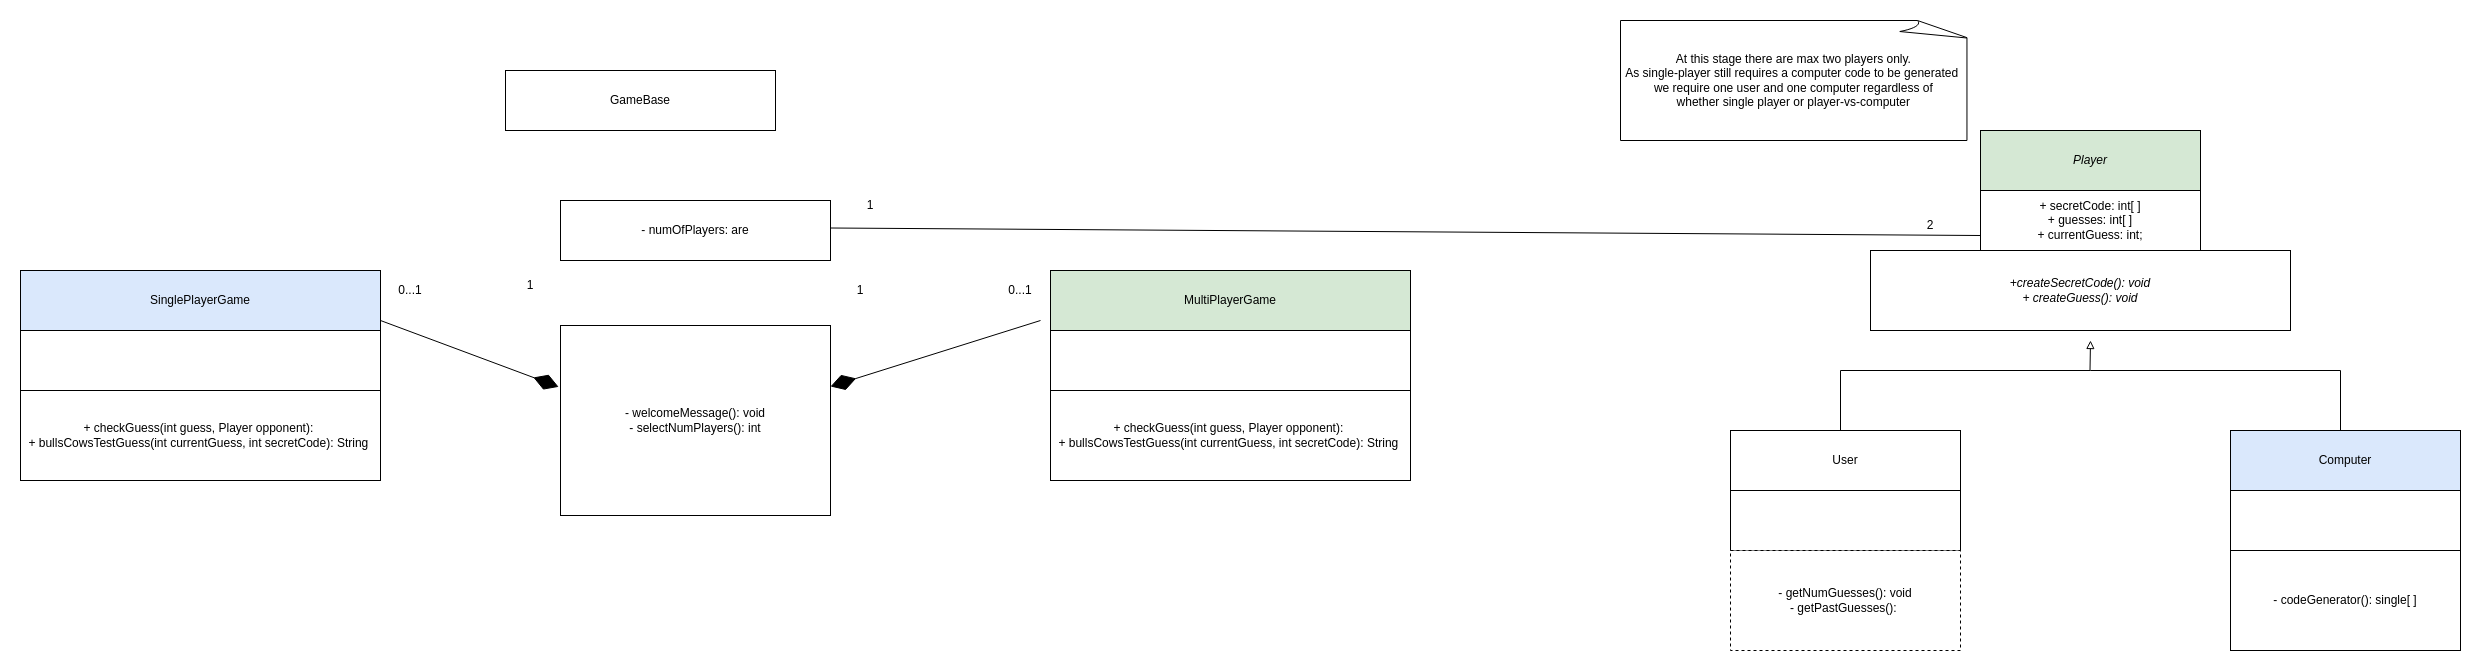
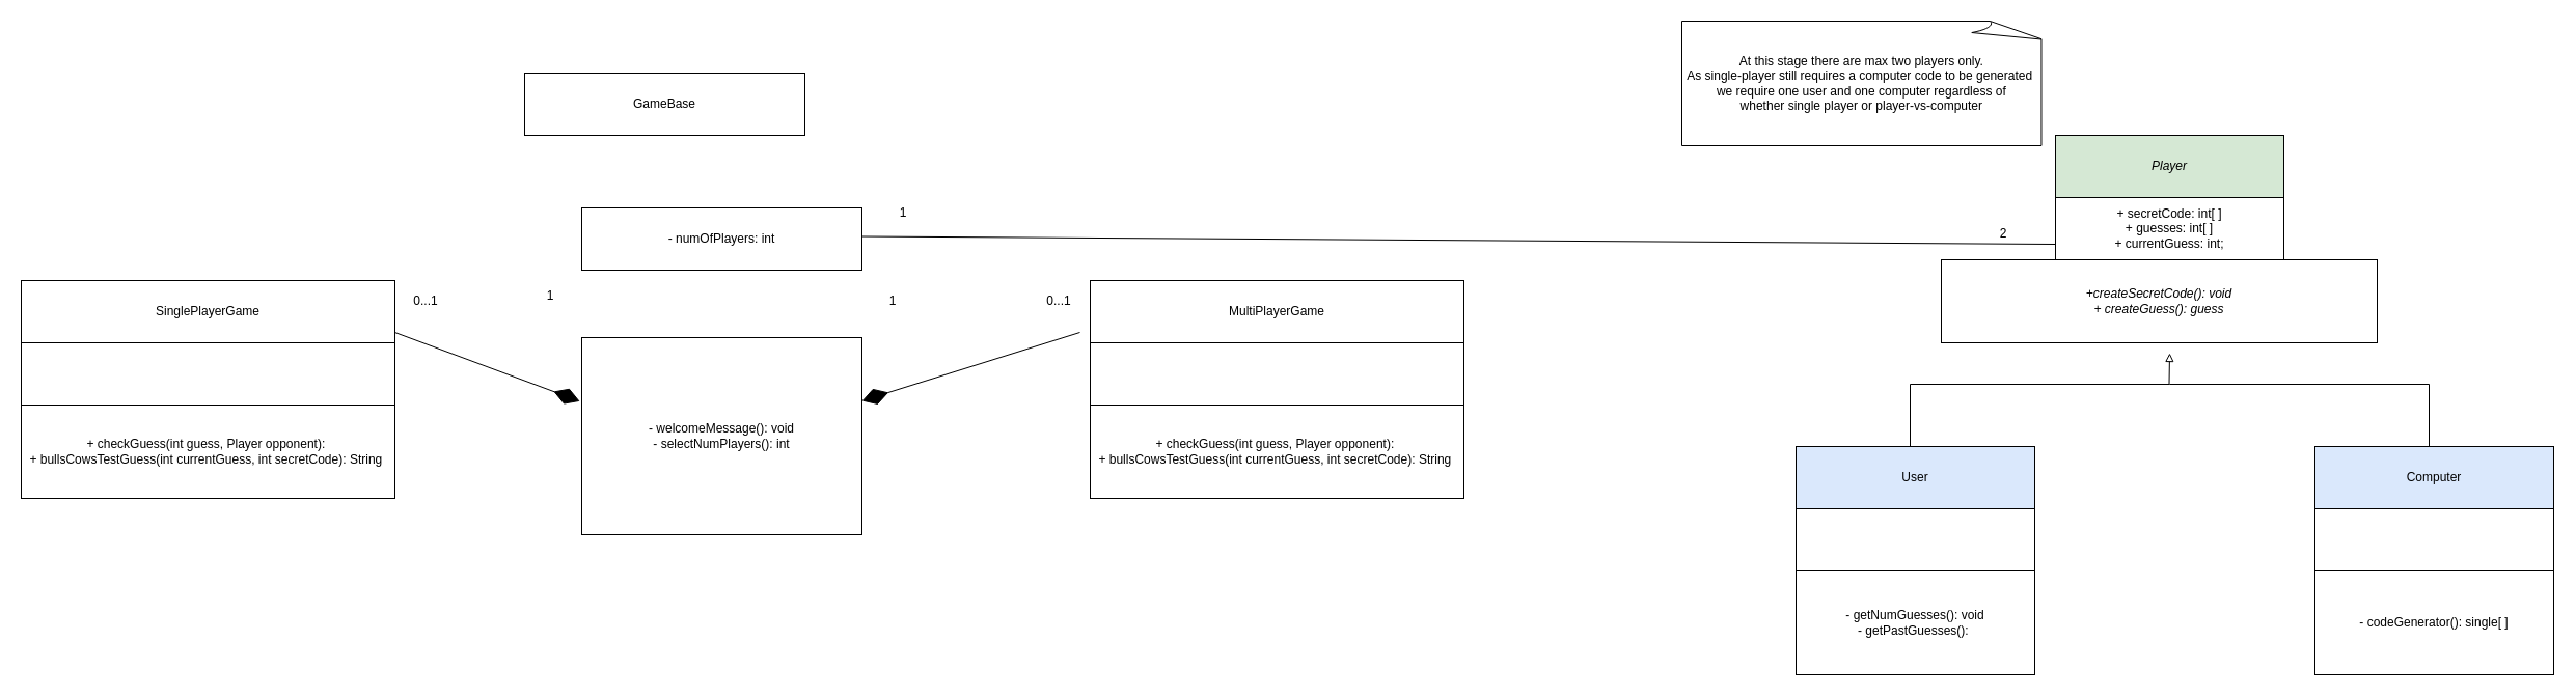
- <mxCell id="18" value="&lt;div&gt;- numOfPlayers: are&lt;/div&gt;" style="rounded=0;whiteSpace=wrap;html=1;" parent="1" vertex="1"><mxGeometry x="560" y="200" width="270" height="60" as="geometry" /></mxCell>
+ <mxCell id="18" value="&lt;div&gt;- numOfPlayers: int&lt;/div&gt;" style="rounded=0;whiteSpace=wrap;html=1;" parent="1" vertex="1"><mxGeometry x="560" y="200" width="270" height="60" as="geometry" /></mxCell>
- <mxCell id="4" value="&lt;div&gt;&lt;i&gt;+createSecretCode(): void&lt;/i&gt;&lt;/div&gt;&lt;div&gt;&lt;i&gt;+ createGuess(): void&lt;/i&gt;&lt;/div&gt;" style="rounded=0;whiteSpace=wrap;html=1;" parent="1" vertex="1"><mxGeometry x="1870" y="250" width="420" height="80" as="geometry" /></mxCell>
+ <mxCell id="4" value="&lt;div&gt;&lt;i&gt;+createSecretCode(): void&lt;/i&gt;&lt;/div&gt;&lt;div&gt;&lt;i&gt;+ createGuess(): guess&lt;/i&gt;&lt;/div&gt;" style="rounded=0;whiteSpace=wrap;html=1;" parent="1" vertex="1"><mxGeometry x="1870" y="250" width="420" height="80" as="geometry" /></mxCell>
- <mxCell id="22" value="SinglePlayerGame" style="rounded=0;whiteSpace=wrap;html=1;fillColor=#dae8fc;" vertex="1" parent="1"><mxGeometry x="20" y="270" width="360" height="60" as="geometry" /></mxCell>
+ <mxCell id="22" value="SinglePlayerGame" style="rounded=0;whiteSpace=wrap;html=1;" vertex="1" parent="1"><mxGeometry x="20" y="270" width="360" height="60" as="geometry" /></mxCell>
- <mxCell id="25" value="MultiPlayerGame" style="rounded=0;whiteSpace=wrap;html=1;fillColor=#d5e8d4;" vertex="1" parent="1"><mxGeometry x="1050" y="270" width="360" height="60" as="geometry" /></mxCell>
+ <mxCell id="25" value="MultiPlayerGame" style="rounded=0;whiteSpace=wrap;html=1;" vertex="1" parent="1"><mxGeometry x="1050" y="270" width="360" height="60" as="geometry" /></mxCell>
- <mxCell id="10" value="User" style="rounded=0;whiteSpace=wrap;html=1;" parent="1" vertex="1"><mxGeometry x="1730" y="430" width="230" height="60" as="geometry" /></mxCell>
+ <mxCell id="10" value="User" style="rounded=0;whiteSpace=wrap;html=1;fillColor=#dae8fc;" parent="1" vertex="1"><mxGeometry x="1730" y="430" width="230" height="60" as="geometry" /></mxCell>
- <mxCell id="12" value="- getNumGuesses(): void&lt;br&gt;&lt;div&gt;- getPastGuesses():&amp;nbsp;&lt;br&gt;&lt;/div&gt;" style="rounded=0;whiteSpace=wrap;html=1;dashed=1;" parent="1" vertex="1"><mxGeometry x="1730" y="550" width="230" height="100" as="geometry" /></mxCell>
+ <mxCell id="12" value="- getNumGuesses(): void&lt;br&gt;&lt;div&gt;- getPastGuesses():&amp;nbsp;&lt;br&gt;&lt;/div&gt;" style="rounded=0;whiteSpace=wrap;html=1;" parent="1" vertex="1"><mxGeometry x="1730" y="550" width="230" height="100" as="geometry" /></mxCell>
